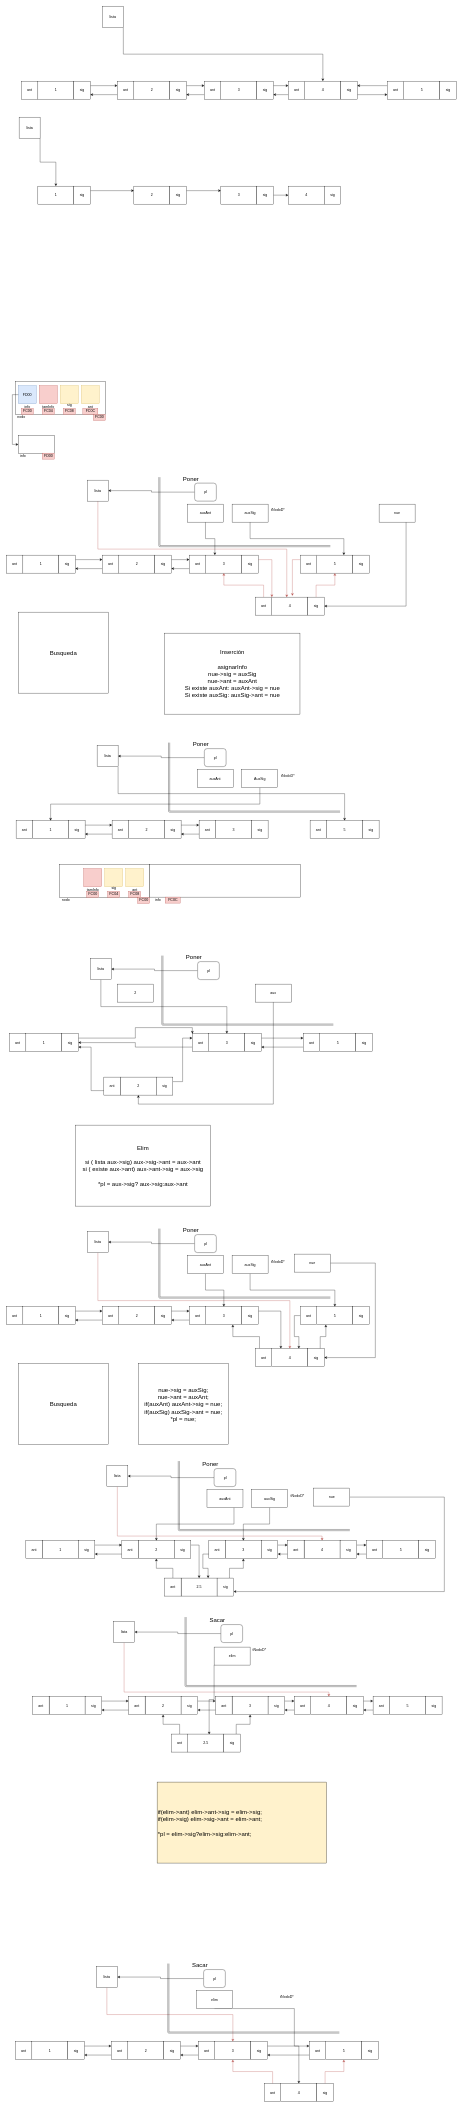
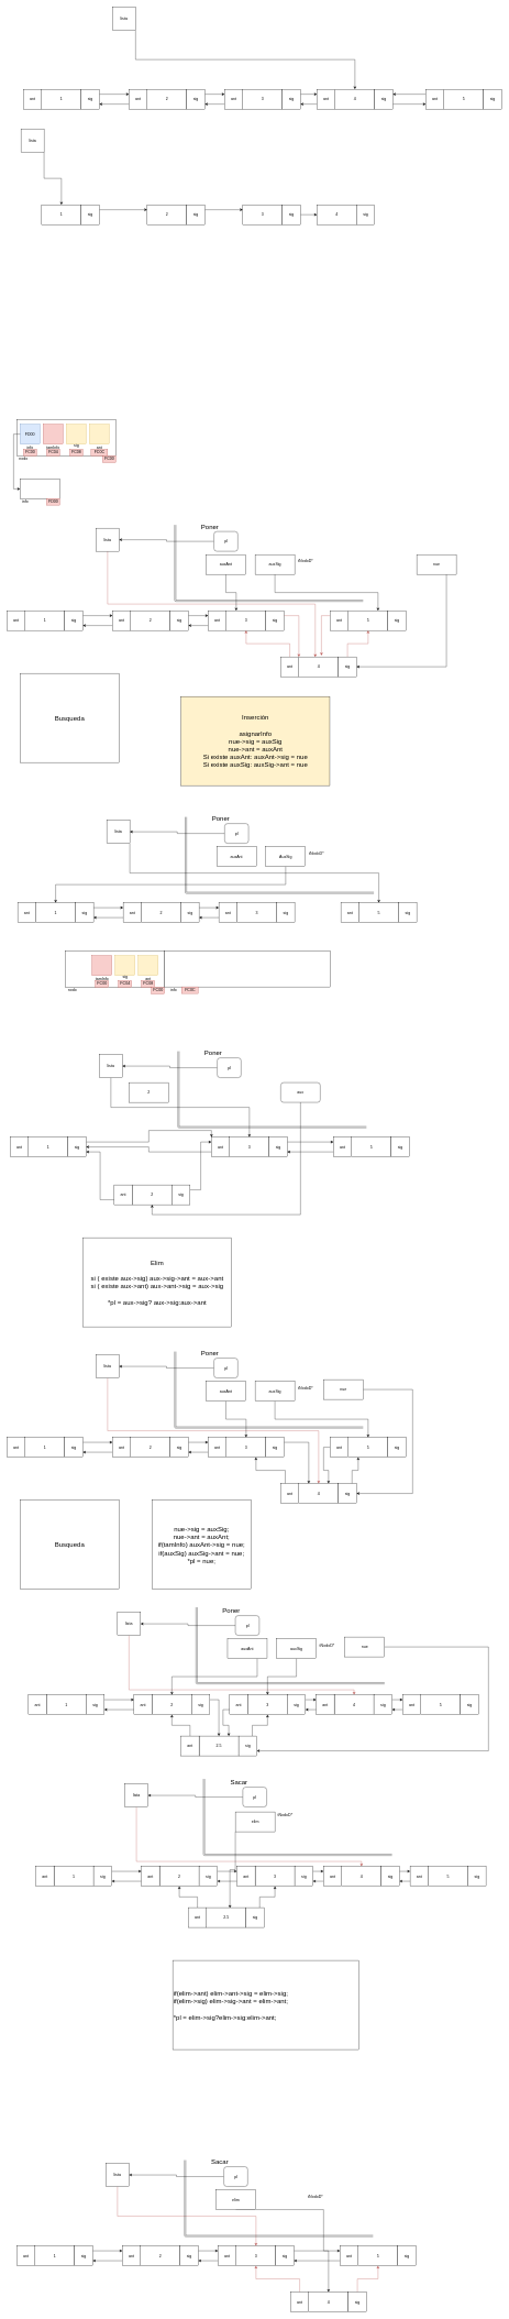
- <mxCell id="81" value="&lt;font style=&quot;font-size: 20px&quot;&gt;Inserción&lt;br&gt;&lt;br&gt;asignarInfo&lt;br&gt;nue-&amp;gt;sig = auxSig&lt;br&gt;nue-&amp;gt;ant = auxAnt&lt;br&gt;Si existe auxAnt: auxAnt-&amp;gt;sig = nue&lt;br&gt;Si existe auxSig: auxSig-&amp;gt;ant = nue&lt;br&gt;&lt;/font&gt;" style="rounded=0;whiteSpace=wrap;html=1;" parent="1" vertex="1"><mxGeometry x="547.5" y="2110" width="451.25" height="270" as="geometry" /></mxCell>
+ <mxCell id="81" value="&lt;font style=&quot;font-size: 20px&quot;&gt;Inserción&lt;br&gt;&lt;br&gt;asignarInfo&lt;br&gt;nue-&amp;gt;sig = auxSig&lt;br&gt;nue-&amp;gt;ant = auxAnt&lt;br&gt;Si existe auxAnt: auxAnt-&amp;gt;sig = nue&lt;br&gt;Si existe auxSig: auxSig-&amp;gt;ant = nue&lt;br&gt;&lt;/font&gt;" style="rounded=0;whiteSpace=wrap;html=1;fillColor=#fff2cc;" parent="1" vertex="1"><mxGeometry x="547.5" y="2110" width="451.25" height="270" as="geometry" /></mxCell>
- <mxCell id="165" value="aux" style="rounded=0;whiteSpace=wrap;html=1;" parent="1" vertex="1"><mxGeometry x="850" y="3280" width="120" height="60" as="geometry" /></mxCell>
+ <mxCell id="165" value="aux" style="whiteSpace=wrap;html=1;rounded=1;" parent="1" vertex="1"><mxGeometry x="850" y="3280" width="120" height="60" as="geometry" /></mxCell>
- <mxCell id="169" value="&lt;font style=&quot;font-size: 20px&quot;&gt;Elim&lt;br&gt;&lt;br&gt;si ( lista aux-&amp;gt;sig) aux-&amp;gt;sig-&amp;gt;ant = aux-&amp;gt;ant&lt;br&gt;si ( existe aux-&amp;gt;ant) aux-&amp;gt;ant-&amp;gt;sig = aux-&amp;gt;sig&lt;br&gt;&lt;br&gt;*pl = aux-&amp;gt;sig? aux-&amp;gt;sig:aux-&amp;gt;ant&lt;br&gt;&lt;/font&gt;" style="rounded=0;whiteSpace=wrap;html=1;" parent="1" vertex="1"><mxGeometry x="250" y="3750" width="451.25" height="270" as="geometry" /></mxCell>
+ <mxCell id="169" value="&lt;font style=&quot;font-size: 20px&quot;&gt;Elim&lt;br&gt;&lt;br&gt;si ( existe aux-&amp;gt;sig) aux-&amp;gt;sig-&amp;gt;ant = aux-&amp;gt;ant&lt;br&gt;si ( existe aux-&amp;gt;ant) aux-&amp;gt;ant-&amp;gt;sig = aux-&amp;gt;sig&lt;br&gt;&lt;br&gt;*pl = aux-&amp;gt;sig? aux-&amp;gt;sig:aux-&amp;gt;ant&lt;br&gt;&lt;/font&gt;" style="rounded=0;whiteSpace=wrap;html=1;" parent="1" vertex="1"><mxGeometry x="250" y="3750" width="451.25" height="270" as="geometry" /></mxCell>
- <mxCell id="211" value="&lt;font style=&quot;font-size: 20px&quot;&gt;nue-&amp;gt;sig = auxSig;&lt;br&gt;nue-&amp;gt;ant = auxAnt;&lt;br&gt;if(auxAnt) auxAnt-&amp;gt;sig = nue;&lt;br&gt;if(auxSig) auxSig-&amp;gt;ant = nue;&lt;br&gt;*pl = nue;&lt;br&gt;&lt;/font&gt;" style="rounded=0;whiteSpace=wrap;html=1;" parent="1" vertex="1"><mxGeometry x="460" y="4545" width="300" height="270" as="geometry" /></mxCell>
+ <mxCell id="211" value="&lt;font style=&quot;font-size: 20px&quot;&gt;nue-&amp;gt;sig = auxSig;&lt;br&gt;nue-&amp;gt;ant = auxAnt;&lt;br&gt;if(tamInfo) auxAnt-&amp;gt;sig = nue;&lt;br&gt;if(auxSig) auxSig-&amp;gt;ant = nue;&lt;br&gt;*pl = nue;&lt;br&gt;&lt;/font&gt;" style="rounded=0;whiteSpace=wrap;html=1;" parent="1" vertex="1"><mxGeometry x="460" y="4545" width="300" height="270" as="geometry" /></mxCell>
- <mxCell id="290" value="&lt;font style=&quot;font-size: 20px&quot;&gt;if(elim-&amp;gt;ant)&amp;nbsp;elim-&amp;gt;ant-&amp;gt;sig = elim-&amp;gt;sig;&lt;br&gt;if(elim-&amp;gt;sig) elim-&amp;gt;sig-&amp;gt;ant = elim-&amp;gt;ant;&lt;br&gt;&lt;br&gt;*pl = elim-&amp;gt;sig?elim-&amp;gt;sig:elim-&amp;gt;ant;&lt;br&gt;&lt;/font&gt;" style="rounded=0;whiteSpace=wrap;html=1;align=left;fillColor=#fff2cc;" parent="1" vertex="1"><mxGeometry x="522.5" y="5940" width="565" height="270" as="geometry" /></mxCell>
+ <mxCell id="290" value="&lt;font style=&quot;font-size: 20px&quot;&gt;if(elim-&amp;gt;ant)&amp;nbsp;elim-&amp;gt;ant-&amp;gt;sig = elim-&amp;gt;sig;&lt;br&gt;if(elim-&amp;gt;sig) elim-&amp;gt;sig-&amp;gt;ant = elim-&amp;gt;ant;&lt;br&gt;&lt;br&gt;*pl = elim-&amp;gt;sig?elim-&amp;gt;sig:elim-&amp;gt;ant;&lt;br&gt;&lt;/font&gt;" style="rounded=0;whiteSpace=wrap;html=1;align=left;" parent="1" vertex="1"><mxGeometry x="522.5" y="5940" width="565" height="270" as="geometry" /></mxCell>
